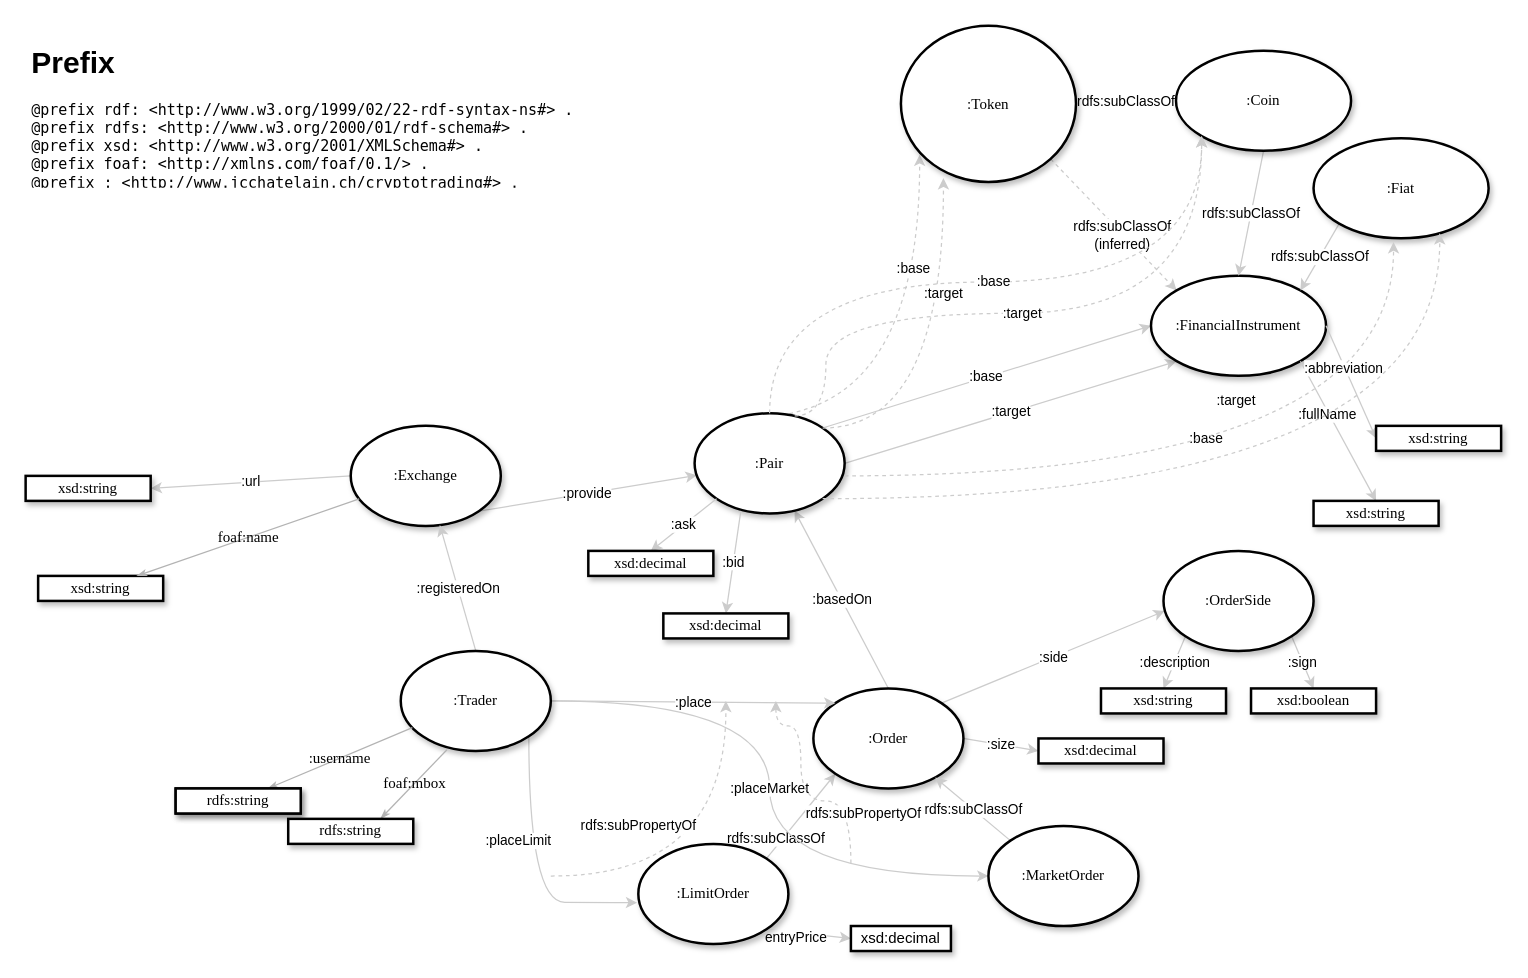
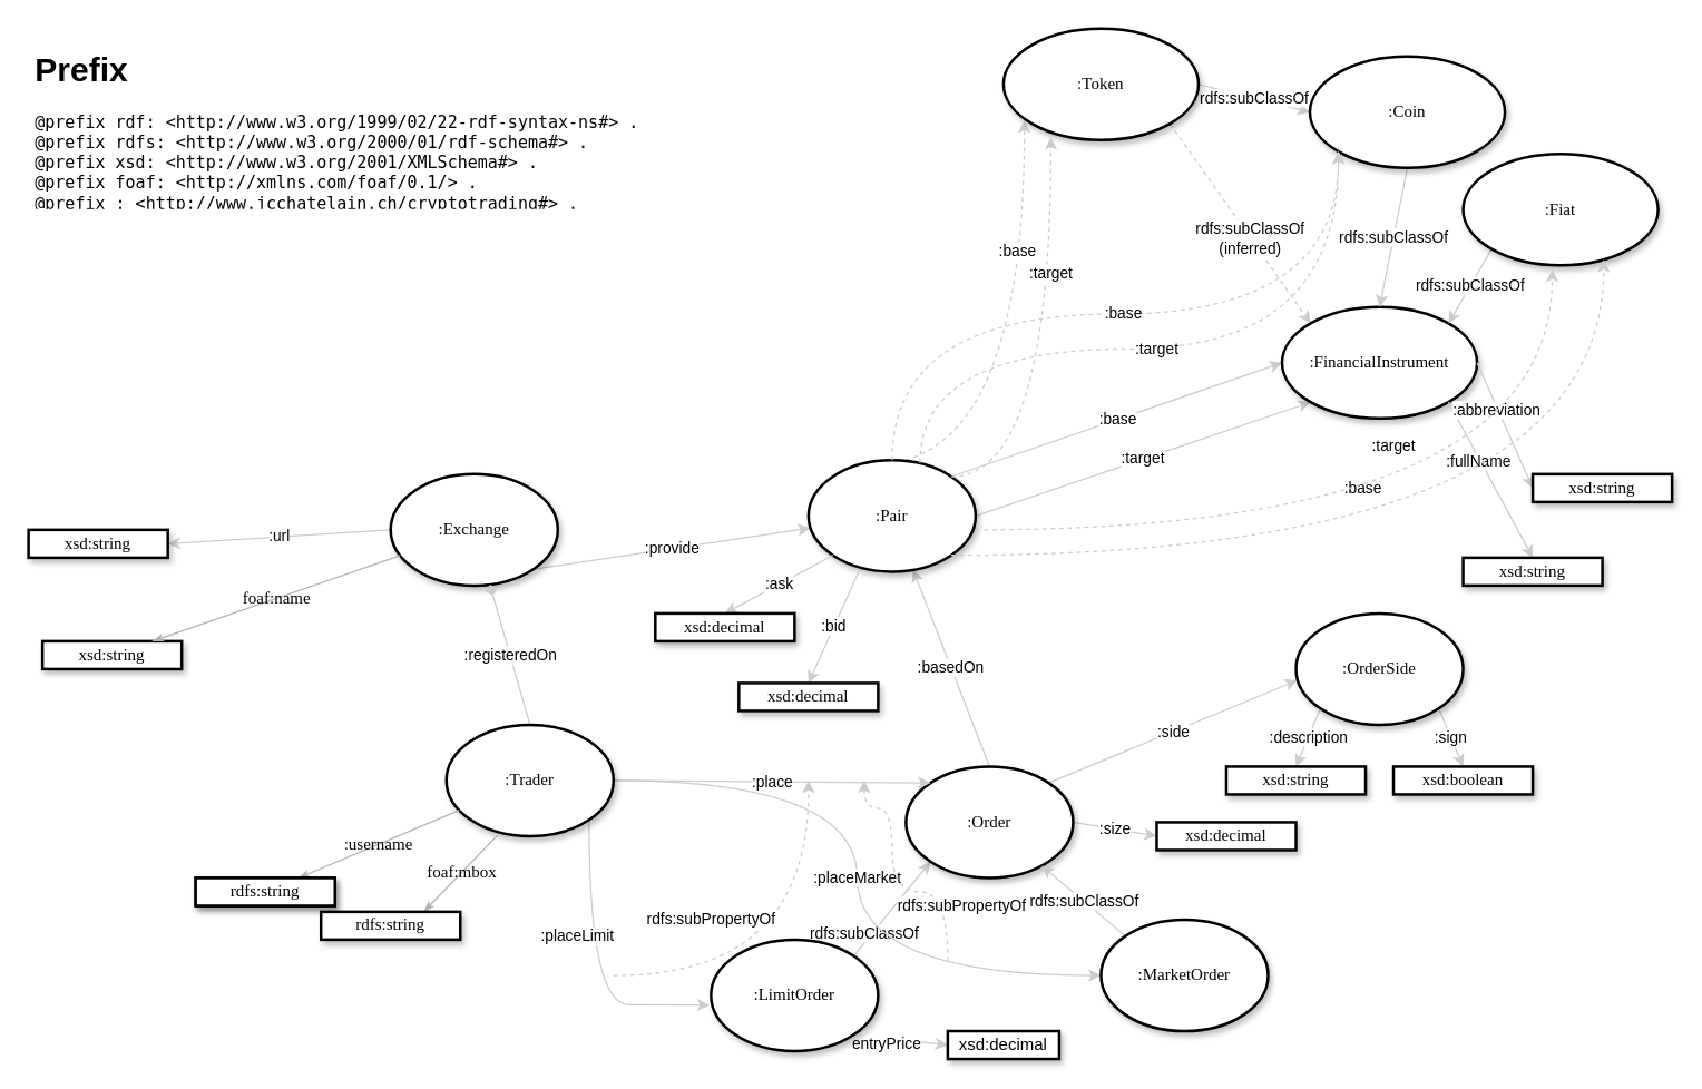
- <mxCell id="32" value="&lt;span&gt;:Token&lt;br&gt;&lt;/span&gt;" style="ellipse;whiteSpace=wrap;html=1;rounded=1;shadow=1;comic=0;labelBackgroundColor=none;strokeWidth=2;fontFamily=Verdana;fontSize=12;align=center;" parent="1" vertex="1"><mxGeometry x="720" y="20" width="140" height="125" as="geometry" /></mxCell>
+ <mxCell id="32" value="&lt;span&gt;:Token&lt;br&gt;&lt;/span&gt;" style="ellipse;whiteSpace=wrap;html=1;rounded=1;shadow=1;comic=0;labelBackgroundColor=none;strokeWidth=2;fontFamily=Verdana;fontSize=12;align=center;" parent="1" vertex="1"><mxGeometry x="720" y="20" width="140" height="80" as="geometry" /></mxCell>
- <mxCell id="17" value="&lt;span&gt;:Pair&lt;br&gt;&lt;/span&gt;" style="ellipse;whiteSpace=wrap;html=1;rounded=1;shadow=1;comic=0;labelBackgroundColor=none;strokeWidth=2;fontFamily=Verdana;fontSize=12;align=center;" parent="1" vertex="1"><mxGeometry x="555" y="330" width="120" height="80" as="geometry" /></mxCell>
+ <mxCell id="17" value="&lt;span&gt;:Pair&lt;br&gt;&lt;/span&gt;" style="ellipse;whiteSpace=wrap;html=1;rounded=1;shadow=1;comic=0;labelBackgroundColor=none;strokeWidth=2;fontFamily=Verdana;fontSize=12;align=center;" parent="1" vertex="1"><mxGeometry x="580" y="330" width="120" height="80" as="geometry" /></mxCell>
- <mxCell id="22" value=":registeredOn" style="rounded=1;orthogonalLoop=1;jettySize=auto;html=1;strokeColor=#CCCCCC;exitX=0.5;exitY=0;exitDx=0;exitDy=0;" parent="1" source="23" target="4" edge="1"><mxGeometry relative="1" as="geometry"><mxPoint x="320" y="616" as="sourcePoint" /></mxGeometry></mxCell>
+ <mxCell id="22" value=":registeredOn" style="rounded=1;orthogonalLoop=1;jettySize=auto;html=1;strokeColor=#CCCCCC;exitX=0.5;exitY=0;exitDx=0;exitDy=0;endArrow=diamond;" parent="1" source="23" target="4" edge="1"><mxGeometry relative="1" as="geometry"><mxPoint x="320" y="616" as="sourcePoint" /></mxGeometry></mxCell>
